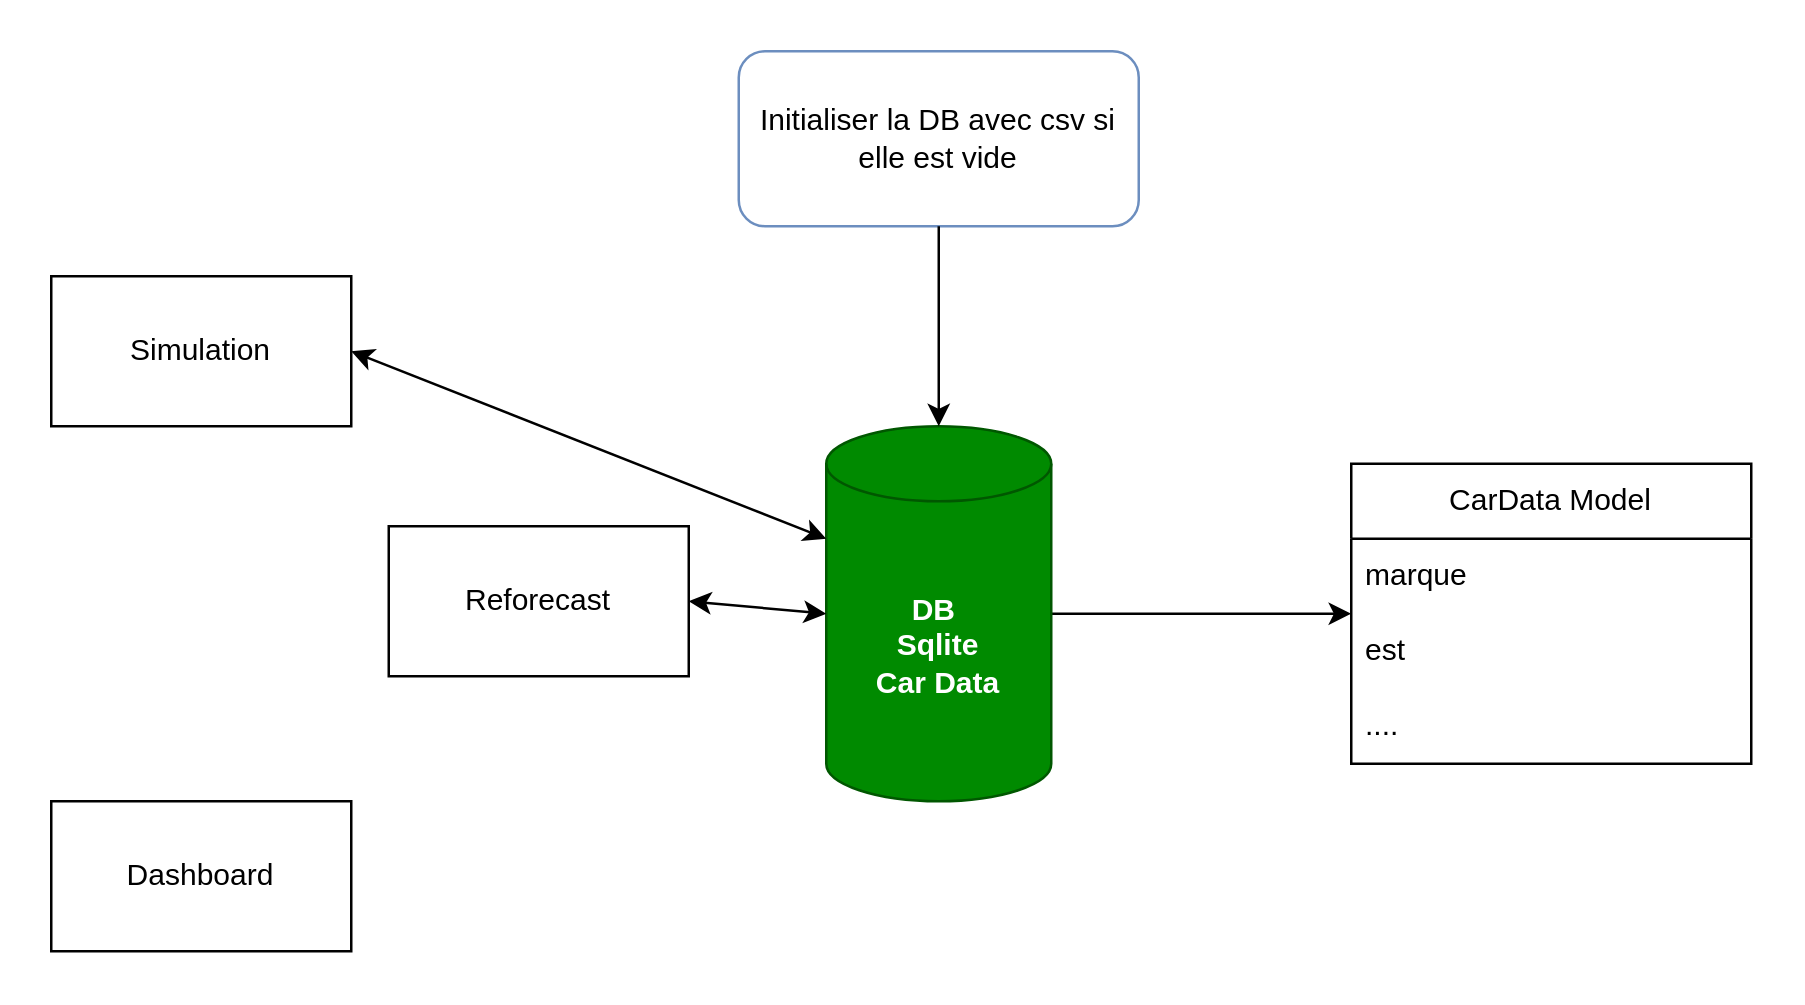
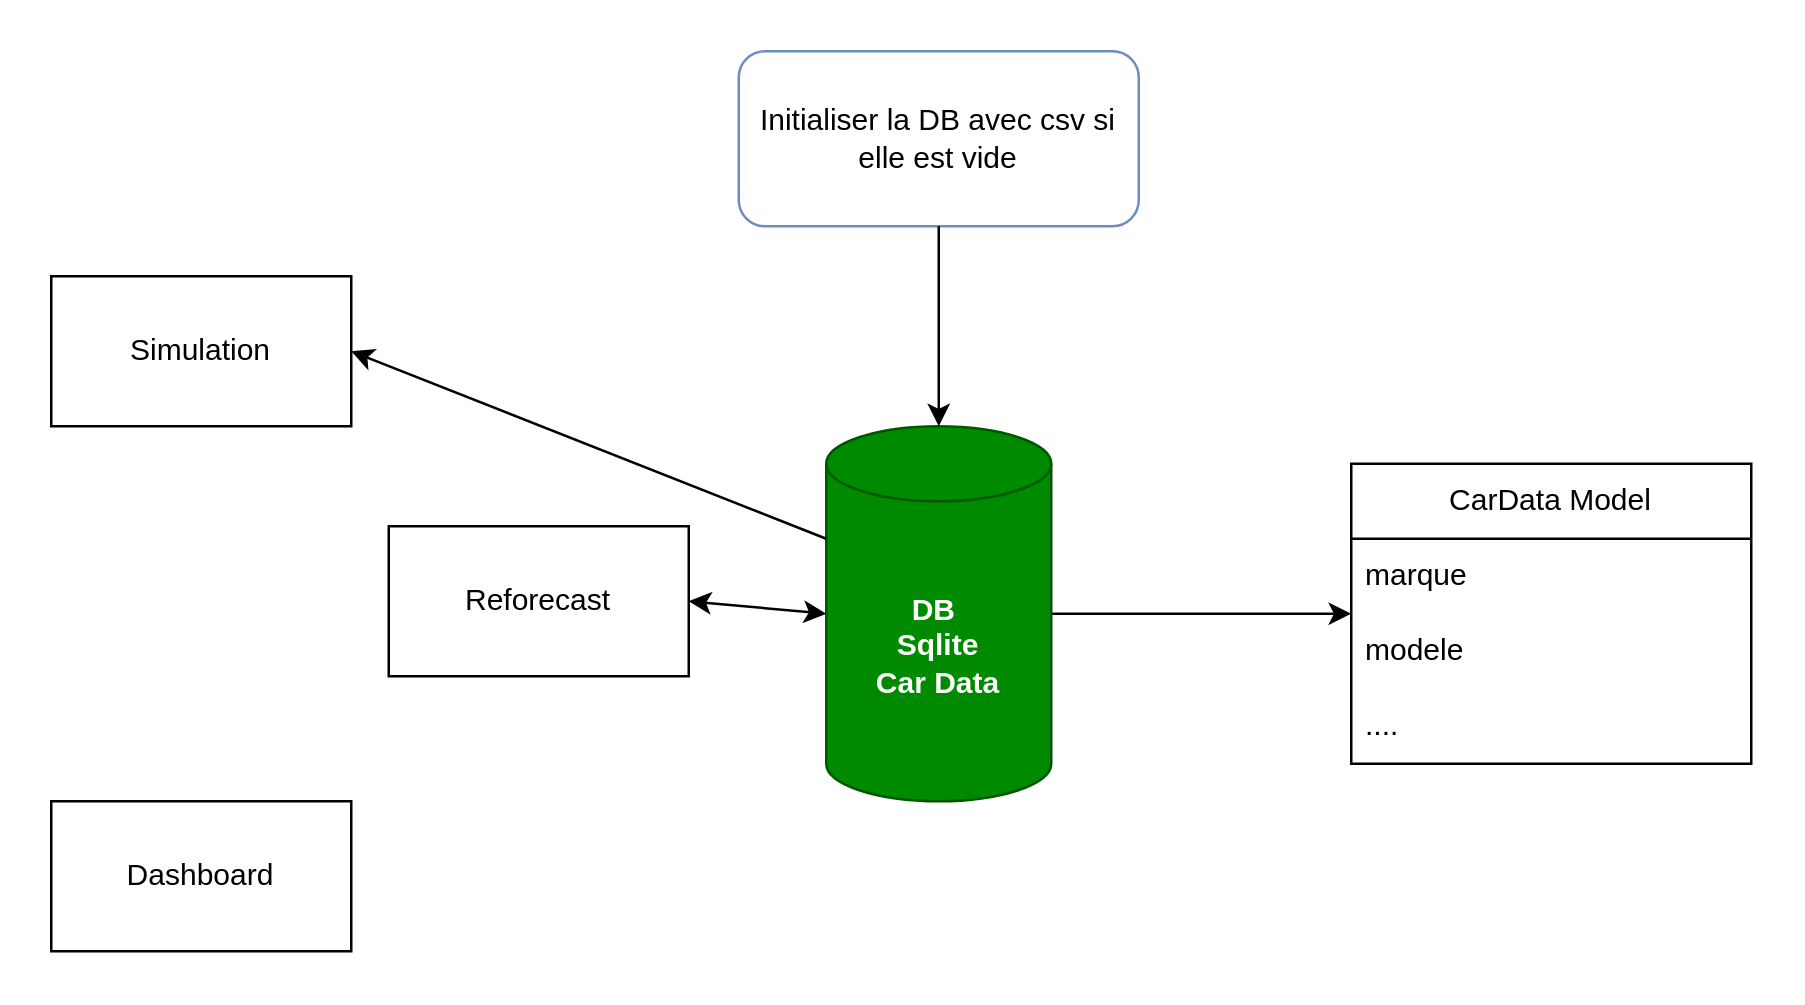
- <mxCell id="8" value="" style="endArrow=classic;startArrow=classic;html=1;exitX=1;exitY=0.5;exitDx=0;exitDy=0;entryX=0;entryY=0;entryDx=0;entryDy=45;entryPerimeter=0;" parent="1" source="2" target="4" edge="1"><mxGeometry width="50" height="50" relative="1" as="geometry"><mxPoint x="150" y="165" as="sourcePoint" /><mxPoint x="330" y="150" as="targetPoint" /></mxGeometry></mxCell>
+ <mxCell id="8" value="" style="endArrow=none;startArrow=classic;html=1;exitX=1;exitY=0.5;exitDx=0;exitDy=0;entryX=0;entryY=0;entryDx=0;entryDy=45;entryPerimeter=0;" parent="1" source="2" target="4" edge="1"><mxGeometry width="50" height="50" relative="1" as="geometry"><mxPoint x="150" y="165" as="sourcePoint" /><mxPoint x="330" y="150" as="targetPoint" /></mxGeometry></mxCell>
- <mxCell id="11" value="est" style="text;strokeColor=none;fillColor=none;align=left;verticalAlign=middle;spacingLeft=4;spacingRight=4;overflow=hidden;points=[[0,0.5],[1,0.5]];portConstraint=eastwest;rotatable=0;whiteSpace=wrap;html=1;" vertex="1" parent="9"><mxGeometry y="60" width="160" height="30" as="geometry" /></mxCell>
+ <mxCell id="11" value="modele" style="text;strokeColor=none;fillColor=none;align=left;verticalAlign=middle;spacingLeft=4;spacingRight=4;overflow=hidden;points=[[0,0.5],[1,0.5]];portConstraint=eastwest;rotatable=0;whiteSpace=wrap;html=1;" vertex="1" parent="9"><mxGeometry y="60" width="160" height="30" as="geometry" /></mxCell>
